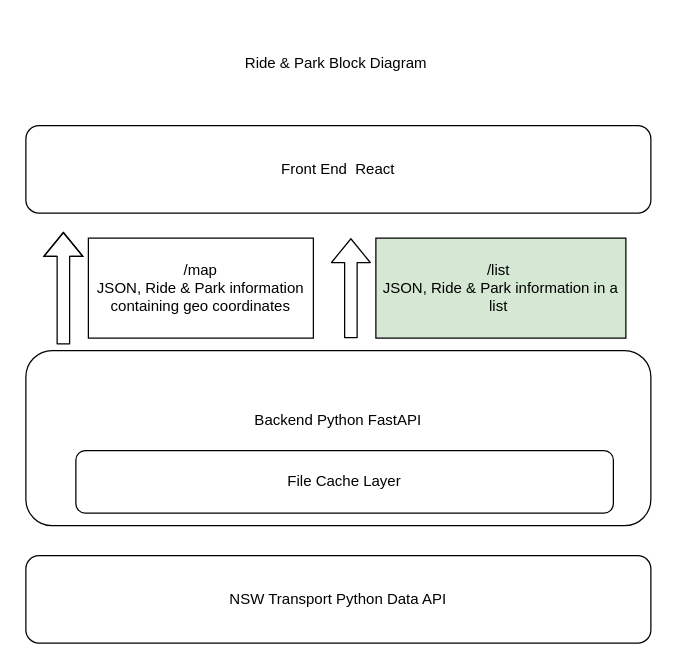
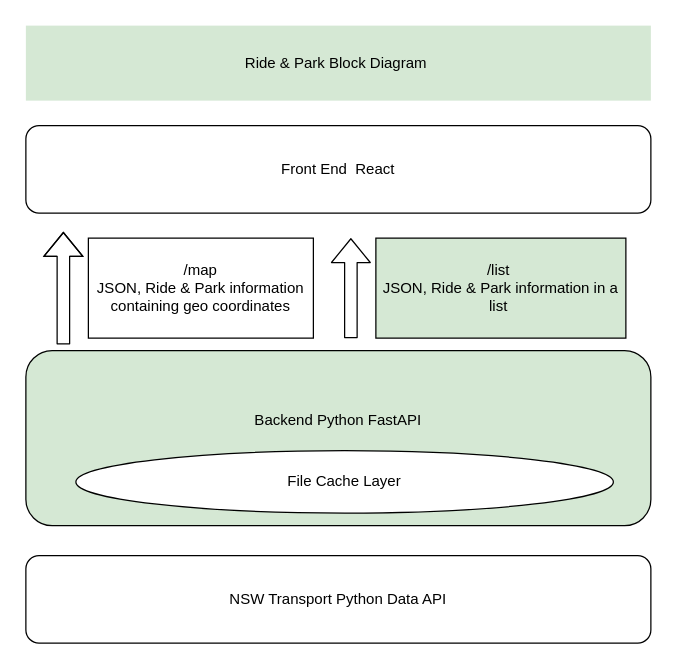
- <mxCell id="10" value="Ride &amp;amp; Park Block Diagram&amp;nbsp;" style="rounded=0;whiteSpace=wrap;html=1;strokeColor=none;" vertex="1" parent="1"><mxGeometry x="20" y="20" width="500" height="60" as="geometry" /></mxCell>
+ <mxCell id="10" value="Ride &amp;amp; Park Block Diagram&amp;nbsp;" style="rounded=0;whiteSpace=wrap;html=1;strokeColor=none;fillColor=#d5e8d4;" vertex="1" parent="1"><mxGeometry x="20" y="20" width="500" height="60" as="geometry" /></mxCell>
- <mxCell id="3" value="Backend Python FastAPI&lt;br&gt;&lt;br&gt;&lt;br&gt;" style="rounded=1;whiteSpace=wrap;html=1;" vertex="1" parent="1"><mxGeometry x="20" y="280" width="500" height="140" as="geometry" /></mxCell>
+ <mxCell id="3" value="Backend Python FastAPI&lt;br&gt;&lt;br&gt;&lt;br&gt;" style="rounded=1;whiteSpace=wrap;html=1;fillColor=#d5e8d4;" vertex="1" parent="1"><mxGeometry x="20" y="280" width="500" height="140" as="geometry" /></mxCell>
- <mxCell id="9" value="File Cache Layer" style="rounded=1;whiteSpace=wrap;html=1;" vertex="1" parent="1"><mxGeometry x="60" y="360" width="430" height="50" as="geometry" /></mxCell>
+ <mxCell id="9" value="File Cache Layer" style="ellipse;whiteSpace=wrap;html=1;" vertex="1" parent="1"><mxGeometry x="60" y="360" width="430" height="50" as="geometry" /></mxCell>
